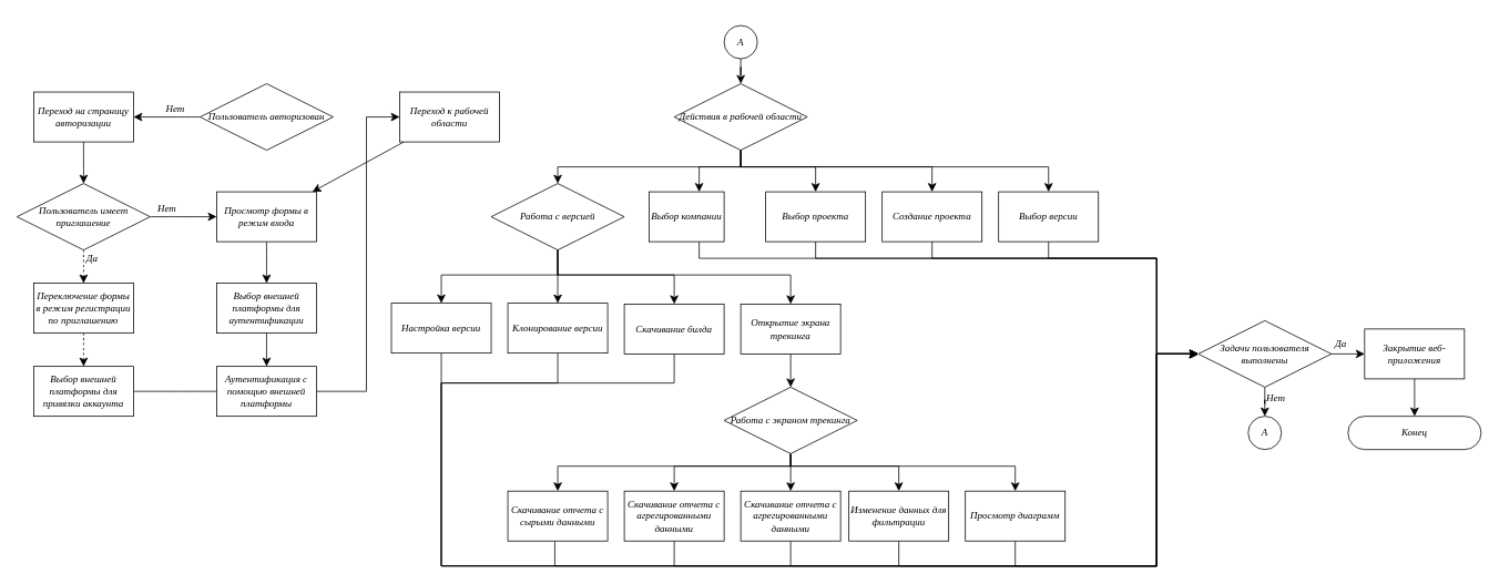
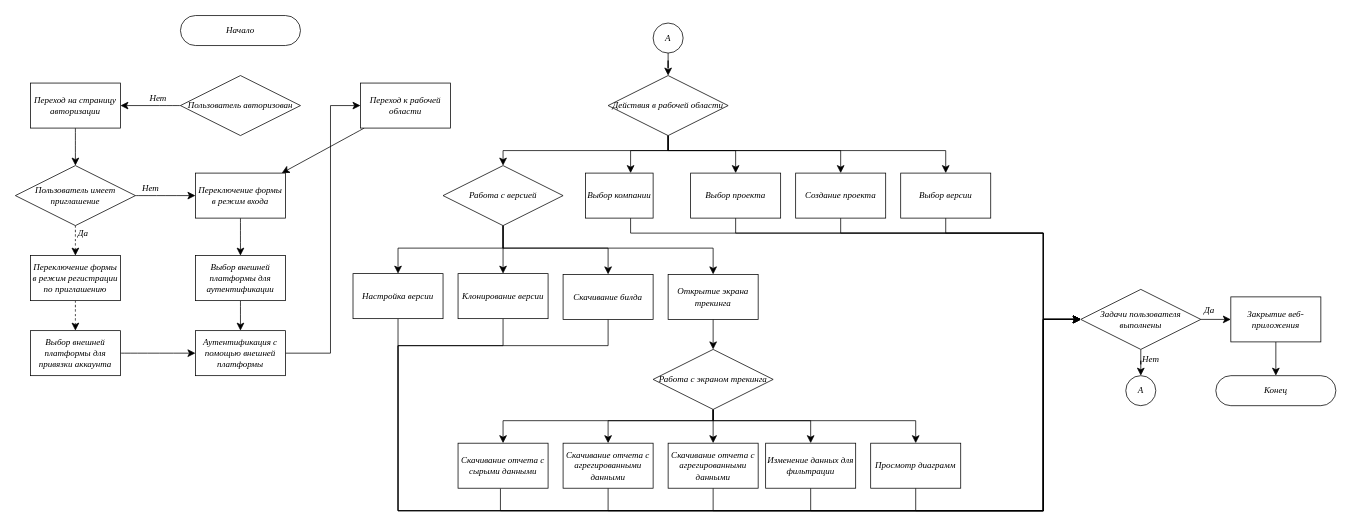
+ <mxCell id="2" value="&lt;font data-font-src=&quot;https://db.onlinewebfonts.com/t/c04fd4b1a90952fa4f1795fbc7058fb5.ttf&quot;&gt;&lt;span&gt;Начало&lt;/span&gt;&lt;/font&gt;" style="rounded=1;whiteSpace=wrap;html=1;arcSize=50;fontFamily=ISOCPEUR;fontStyle=2" parent="1" vertex="1"><mxGeometry x="240" y="20" width="160" height="40" as="geometry" /></mxCell>
- <mxCell id="19" value="Просмотр формы в режим входа" style="whiteSpace=wrap;html=1;fontFamily=ISOCPEUR;fontStyle=2;" vertex="1" parent="1"><mxGeometry x="260" y="230" width="120" height="60" as="geometry" /></mxCell>
+ <mxCell id="19" value="Переключение формы в режим входа" style="whiteSpace=wrap;html=1;fontFamily=ISOCPEUR;fontStyle=2;" vertex="1" parent="1"><mxGeometry x="260" y="230" width="120" height="60" as="geometry" /></mxCell>
- <mxCell id="14" style="edgeStyle=none;curved=1;rounded=0;orthogonalLoop=1;jettySize=auto;html=1;fontSize=12;startSize=8;endSize=8;fontFamily=ISOCPEUR;fontStyle=2;endArrow=none;" edge="1" parent="1" source="15" target="17"><mxGeometry relative="1" as="geometry" /></mxCell>
+ <mxCell id="14" style="edgeStyle=none;curved=1;rounded=0;orthogonalLoop=1;jettySize=auto;html=1;fontSize=12;startSize=8;endSize=8;fontFamily=ISOCPEUR;fontStyle=2" edge="1" parent="1" source="15" target="17"><mxGeometry relative="1" as="geometry" /></mxCell>
